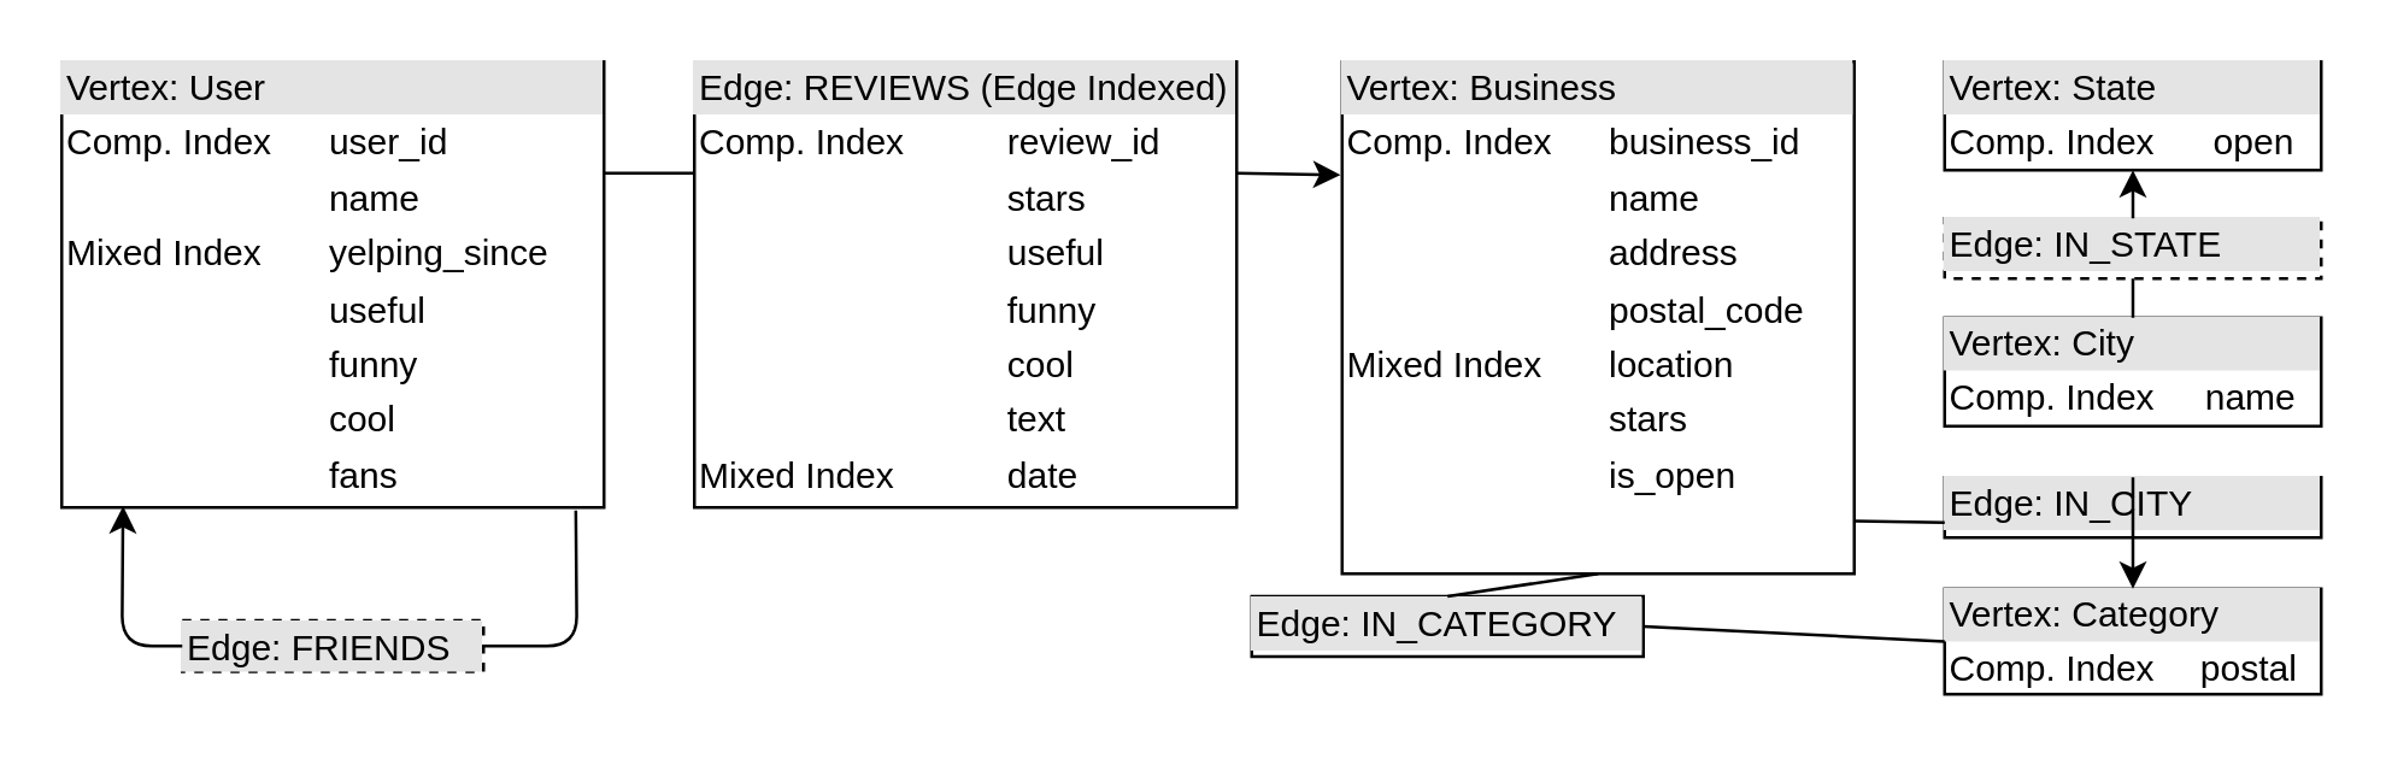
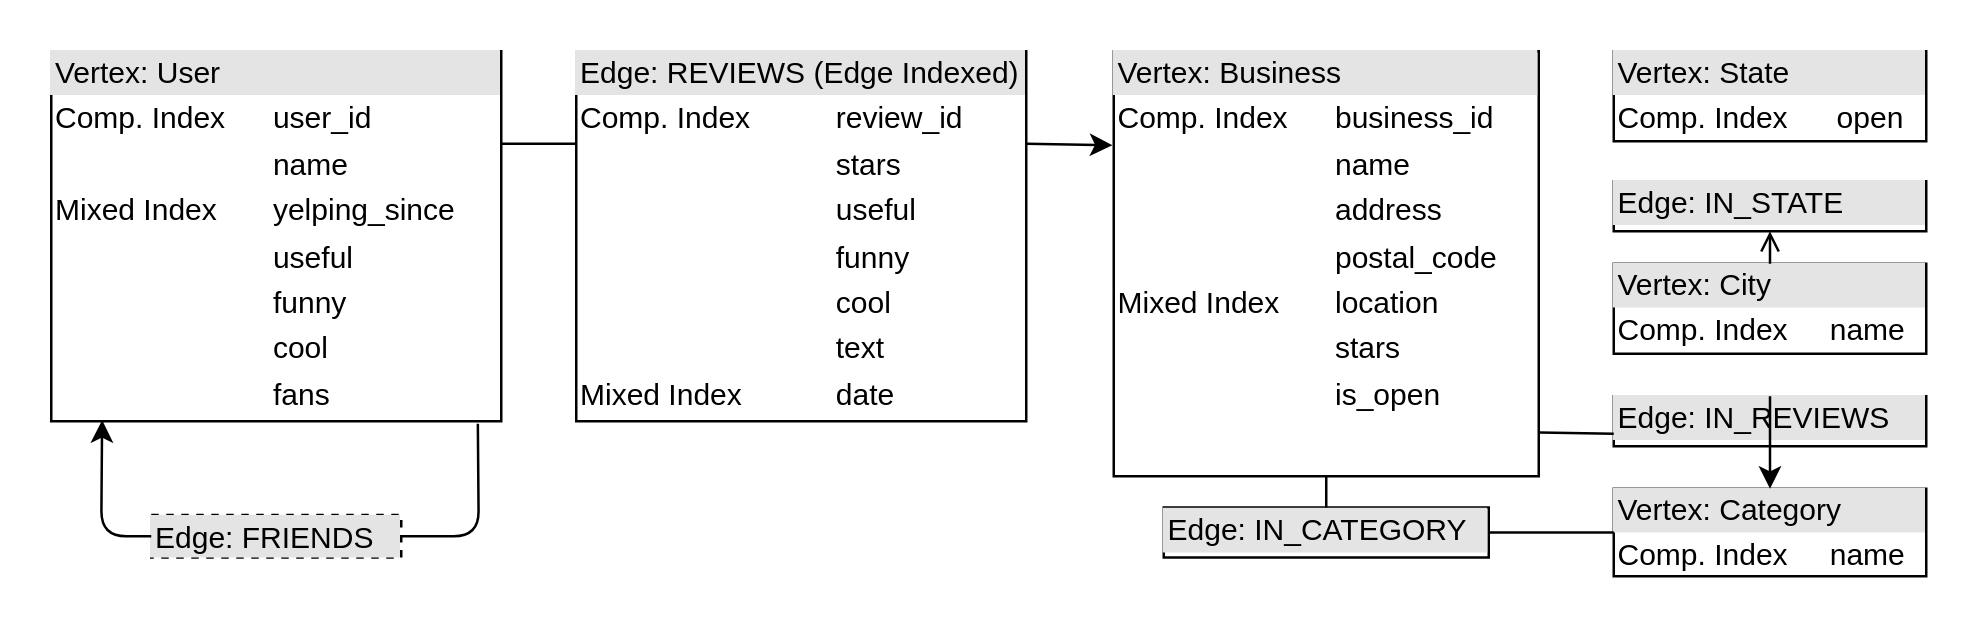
- <mxCell id="19" value="" style="endArrow=classic;html=1;entryX=0.5;entryY=1;entryDx=0;entryDy=0;exitX=0.5;exitY=0;exitDx=0;exitDy=0;" parent="1" source="15" target="9" edge="1"><mxGeometry width="50" height="50" relative="1" as="geometry"><mxPoint x="360" y="550" as="sourcePoint" /><mxPoint x="410" y="500" as="targetPoint" /></mxGeometry></mxCell>
- <mxCell id="15" value="&lt;div style=&quot;box-sizing: border-box ; width: 100% ; background: #e4e4e4 ; padding: 2px&quot;&gt;Edge: IN_STATE&lt;/div&gt;&lt;table style=&quot;width: 100% ; font-size: 1em&quot; cellpadding=&quot;2&quot; cellspacing=&quot;0&quot;&gt;&lt;tbody&gt;&lt;/tbody&gt;&lt;/table&gt;" style="verticalAlign=top;align=left;overflow=fill;html=1;dashed=1;" parent="1" vertex="1"><mxGeometry x="645" y="72" width="125" height="20" as="geometry" /></mxCell>
+ <mxCell id="15" value="&lt;div style=&quot;box-sizing: border-box ; width: 100% ; background: #e4e4e4 ; padding: 2px&quot;&gt;Edge: IN_STATE&lt;/div&gt;&lt;table style=&quot;width: 100% ; font-size: 1em&quot; cellpadding=&quot;2&quot; cellspacing=&quot;0&quot;&gt;&lt;tbody&gt;&lt;/tbody&gt;&lt;/table&gt;" style="verticalAlign=top;align=left;overflow=fill;html=1;" parent="1" vertex="1"><mxGeometry x="645" y="72" width="125" height="20" as="geometry" /></mxCell>
- <mxCell id="18" value="" style="endArrow=none;html=1;entryX=0.5;entryY=1;entryDx=0;entryDy=0;exitX=0.5;exitY=0;exitDx=0;exitDy=0;" parent="1" source="7" target="15" edge="1"><mxGeometry width="50" height="50" relative="1" as="geometry"><mxPoint x="360" y="550" as="sourcePoint" /><mxPoint x="410" y="500" as="targetPoint" /></mxGeometry></mxCell>
+ <mxCell id="18" value="" style="endArrow=open;html=1;entryX=0.5;entryY=1;entryDx=0;entryDy=0;exitX=0.5;exitY=0;exitDx=0;exitDy=0;" parent="1" source="7" target="15" edge="1"><mxGeometry width="50" height="50" relative="1" as="geometry"><mxPoint x="360" y="550" as="sourcePoint" /><mxPoint x="410" y="500" as="targetPoint" /></mxGeometry></mxCell>
- <mxCell id="14" value="&lt;div style=&quot;box-sizing: border-box ; width: 100% ; background: #e4e4e4 ; padding: 2px&quot;&gt;Edge: IN_CITY&lt;/div&gt;&lt;table style=&quot;width: 100% ; font-size: 1em&quot; cellpadding=&quot;2&quot; cellspacing=&quot;0&quot;&gt;&lt;tbody&gt;&lt;/tbody&gt;&lt;/table&gt;" style="verticalAlign=top;align=left;overflow=fill;html=1;" parent="1" vertex="1"><mxGeometry x="645" y="158" width="125" height="20" as="geometry" /></mxCell>
+ <mxCell id="14" value="&lt;div style=&quot;box-sizing: border-box ; width: 100% ; background: #e4e4e4 ; padding: 2px&quot;&gt;Edge: IN_REVIEWS&lt;/div&gt;&lt;table style=&quot;width: 100% ; font-size: 1em&quot; cellpadding=&quot;2&quot; cellspacing=&quot;0&quot;&gt;&lt;tbody&gt;&lt;/tbody&gt;&lt;/table&gt;" style="verticalAlign=top;align=left;overflow=fill;html=1;" parent="1" vertex="1"><mxGeometry x="645" y="158" width="125" height="20" as="geometry" /></mxCell>
- <mxCell id="8" value="&lt;div style=&quot;box-sizing: border-box ; width: 100% ; background: #e4e4e4 ; padding: 2px&quot;&gt;Edge: IN_CATEGORY&lt;/div&gt;&lt;table style=&quot;width: 100% ; font-size: 1em&quot; cellpadding=&quot;2&quot; cellspacing=&quot;0&quot;&gt;&lt;tbody&gt;&lt;/tbody&gt;&lt;/table&gt;" style="verticalAlign=top;align=left;overflow=fill;html=1;" parent="1" vertex="1"><mxGeometry x="415" y="197.5" width="130" height="20" as="geometry" /></mxCell>
+ <mxCell id="8" value="&lt;div style=&quot;box-sizing: border-box ; width: 100% ; background: #e4e4e4 ; padding: 2px&quot;&gt;Edge: IN_CATEGORY&lt;/div&gt;&lt;table style=&quot;width: 100% ; font-size: 1em&quot; cellpadding=&quot;2&quot; cellspacing=&quot;0&quot;&gt;&lt;tbody&gt;&lt;/tbody&gt;&lt;/table&gt;" style="verticalAlign=top;align=left;overflow=fill;html=1;" parent="1" vertex="1"><mxGeometry x="465" y="202.5" width="130" height="20" as="geometry" /></mxCell>
- <mxCell id="4" value="&lt;div style=&quot;box-sizing: border-box ; width: 100% ; background: #e4e4e4 ; padding: 2px&quot;&gt;Vertex: Category&lt;/div&gt;&lt;table style=&quot;width: 100% ; font-size: 1em&quot; cellpadding=&quot;2&quot; cellspacing=&quot;0&quot;&gt;&lt;tbody&gt;&lt;tr&gt;&lt;td&gt;Comp. Index&lt;/td&gt;&lt;td&gt;postal&lt;/td&gt;&lt;/tr&gt;&lt;/tbody&gt;&lt;/table&gt;" style="verticalAlign=top;align=left;overflow=fill;html=1;" parent="1" vertex="1"><mxGeometry x="645" y="195" width="125" height="35" as="geometry" /></mxCell>
+ <mxCell id="4" value="&lt;div style=&quot;box-sizing: border-box ; width: 100% ; background: #e4e4e4 ; padding: 2px&quot;&gt;Vertex: Category&lt;/div&gt;&lt;table style=&quot;width: 100% ; font-size: 1em&quot; cellpadding=&quot;2&quot; cellspacing=&quot;0&quot;&gt;&lt;tbody&gt;&lt;tr&gt;&lt;td&gt;Comp. Index&lt;/td&gt;&lt;td&gt;name&lt;/td&gt;&lt;/tr&gt;&lt;/tbody&gt;&lt;/table&gt;" style="verticalAlign=top;align=left;overflow=fill;html=1;" parent="1" vertex="1"><mxGeometry x="645" y="195" width="125" height="35" as="geometry" /></mxCell>
